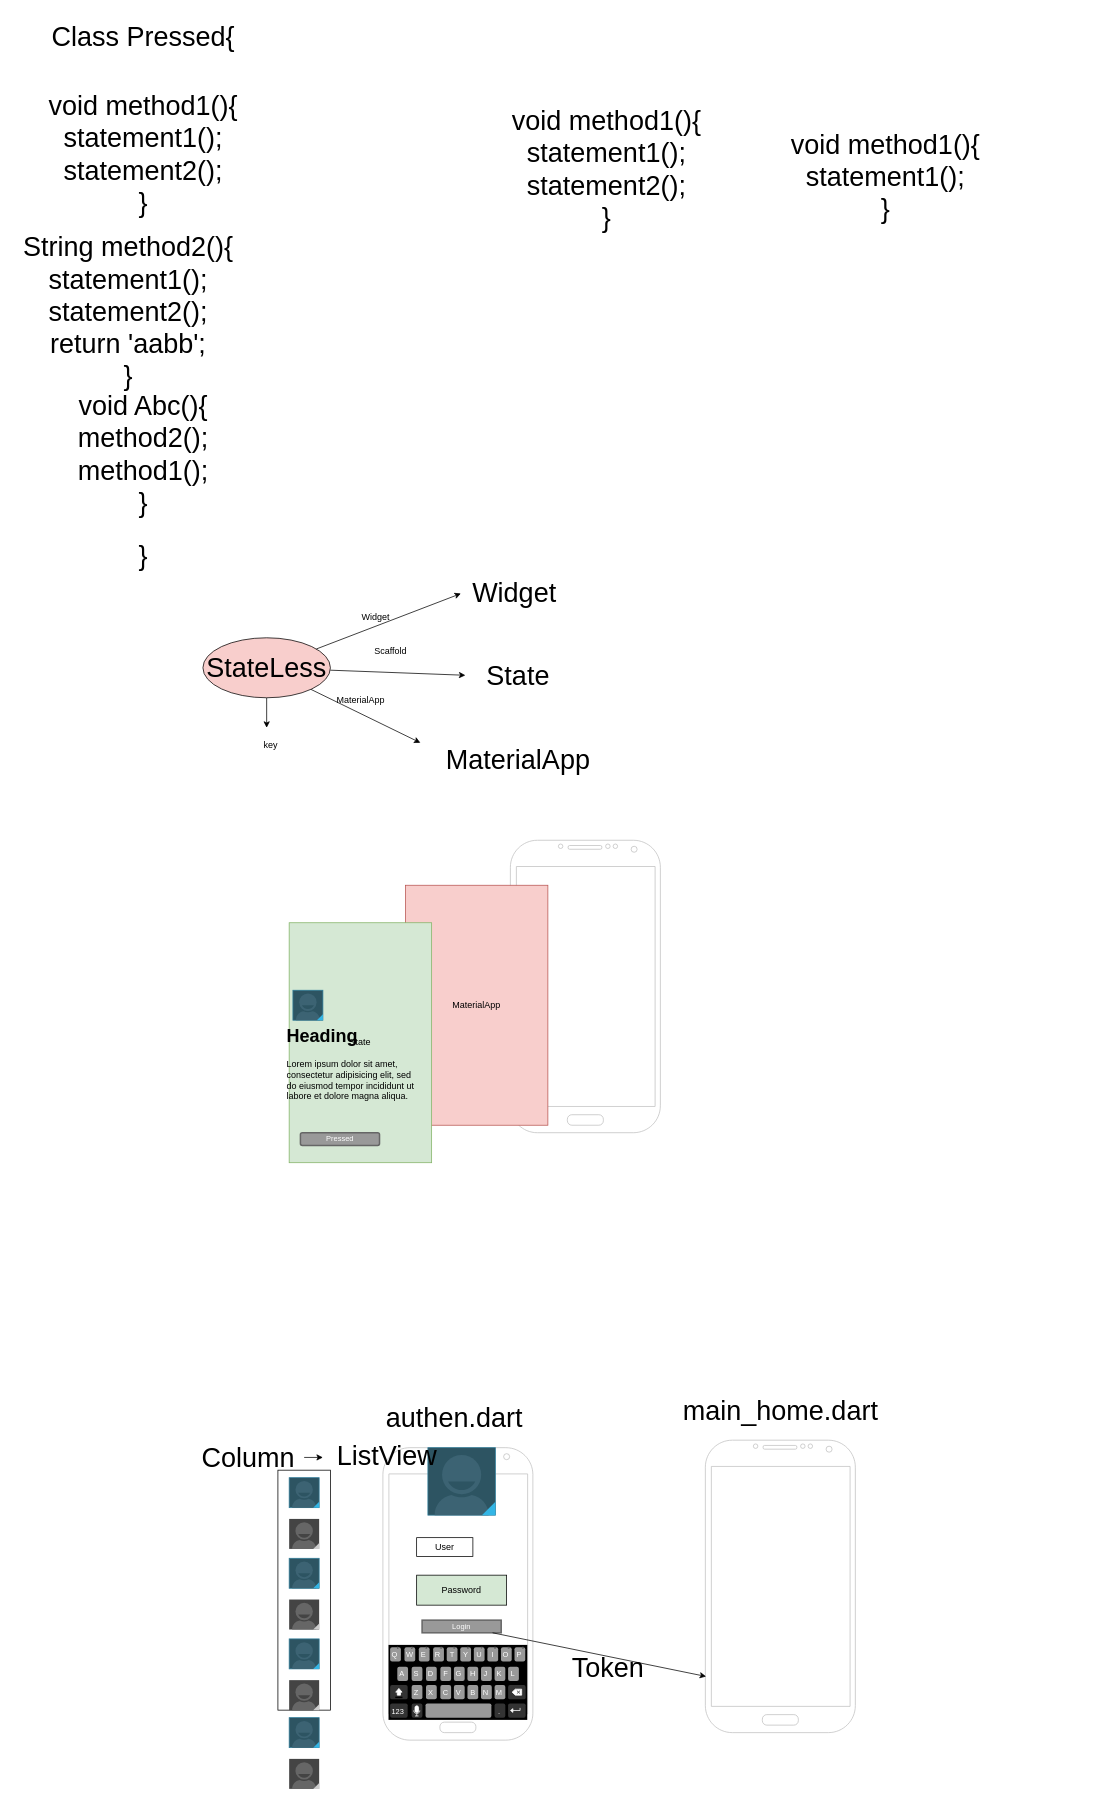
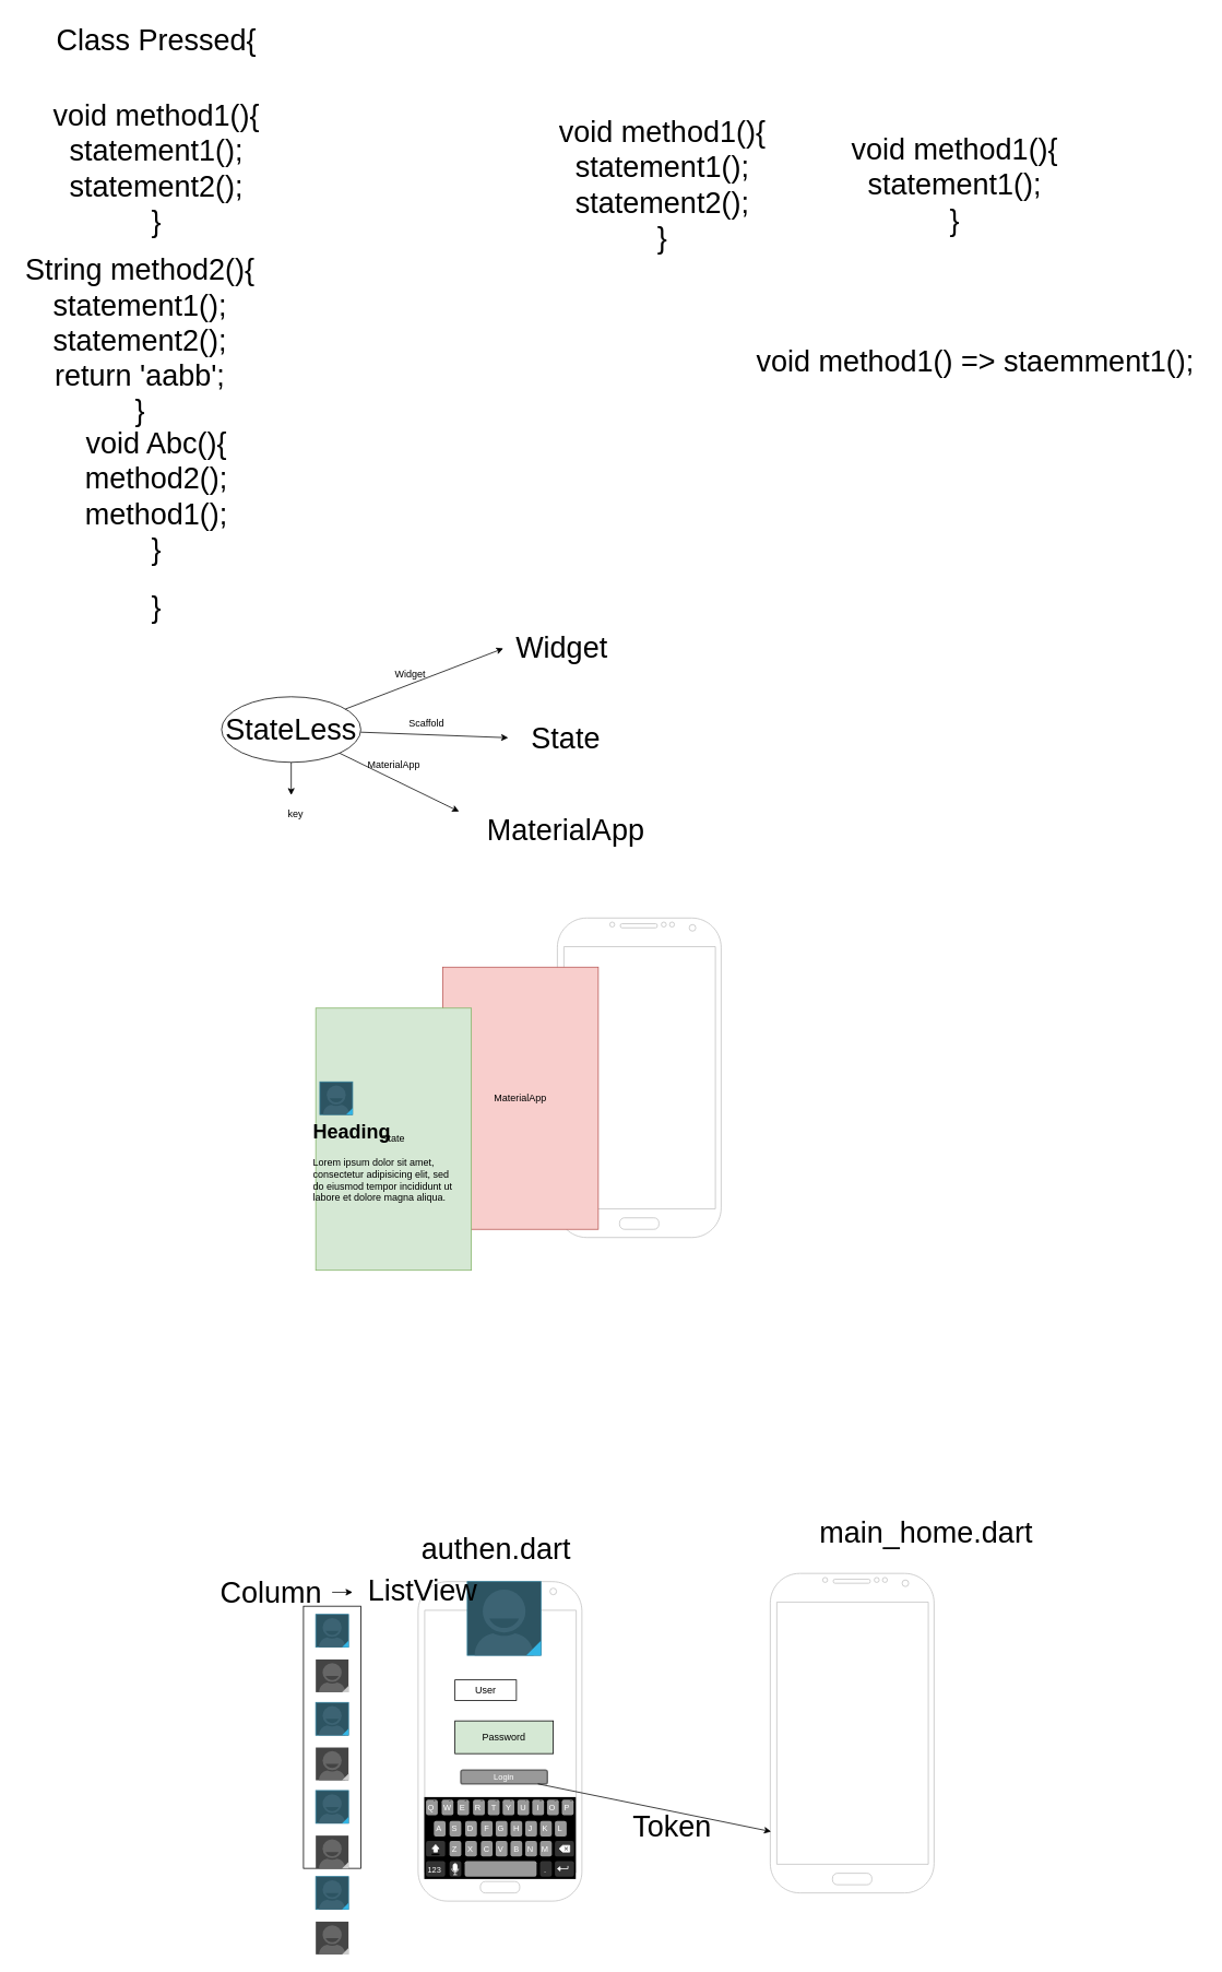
- <mxCell id="48" value="&lt;font style=&quot;font-size: 36px;&quot;&gt;void method1(){&lt;/font&gt;&lt;div&gt;&lt;font style=&quot;font-size: 36px;&quot;&gt;statement1();&lt;/font&gt;&lt;/div&gt;&lt;div&gt;&lt;font style=&quot;font-size: 36px;&quot;&gt;}&lt;/font&gt;&lt;/div&gt;" style="text;html=1;align=center;verticalAlign=middle;resizable=0;points=[];autosize=1;strokeColor=none;fillColor=none;" vertex="1" parent="1"><mxGeometry x="1040" y="165" width="280" height="140" as="geometry" /></mxCell>
+ <mxCell id="48" value="&lt;font style=&quot;font-size: 36px;&quot;&gt;void method1(){&lt;/font&gt;&lt;div&gt;&lt;font style=&quot;font-size: 36px;&quot;&gt;statement1();&lt;/font&gt;&lt;/div&gt;&lt;div&gt;&lt;font style=&quot;font-size: 36px;&quot;&gt;}&lt;/font&gt;&lt;/div&gt;" style="text;html=1;align=center;verticalAlign=middle;resizable=0;points=[];autosize=1;strokeColor=none;fillColor=none;" vertex="1" parent="1"><mxGeometry x="1025" y="155" width="280" height="140" as="geometry" /></mxCell>
+ <mxCell id="49" value="&lt;font style=&quot;font-size: 36px;&quot;&gt;void method1() =&amp;gt; staemment1();&lt;/font&gt;" style="text;html=1;align=center;verticalAlign=middle;resizable=0;points=[];autosize=1;strokeColor=none;fillColor=none;" vertex="1" parent="1"><mxGeometry x="910" y="410" width="560" height="60" as="geometry" /></mxCell>
- <mxCell id="27" value="Scaffold" style="text;html=1;align=center;verticalAlign=middle;resizable=0;points=[];autosize=1;strokeColor=none;fillColor=none;" vertex="1" parent="1"><mxGeometry x="485" y="853" width="70" height="30" as="geometry" /></mxCell>
+ <mxCell id="27" value="Scaffold" style="text;html=1;align=center;verticalAlign=middle;resizable=0;points=[];autosize=1;strokeColor=none;fillColor=none;" vertex="1" parent="1"><mxGeometry x="485" y="868" width="70" height="30" as="geometry" /></mxCell>
- <mxCell id="24" value="&lt;font style=&quot;font-size: 36px;&quot;&gt;StateLess&lt;/font&gt;" style="ellipse;whiteSpace=wrap;html=1;fillColor=#f8cecc;" vertex="1" parent="1"><mxGeometry x="270" y="850" width="170" height="80" as="geometry" /></mxCell>
+ <mxCell id="24" value="&lt;font style=&quot;font-size: 36px;&quot;&gt;StateLess&lt;/font&gt;" style="ellipse;whiteSpace=wrap;html=1;" vertex="1" parent="1"><mxGeometry x="270" y="850" width="170" height="80" as="geometry" /></mxCell>
- <mxCell id="17" value="Pressed" style="rounded=1;html=1;shadow=0;dashed=0;whiteSpace=wrap;fontSize=10;fillColor=#999999;align=center;strokeColor=#666666;fontColor=#ffffff;strokeWidth=2;" vertex="1" parent="1"><mxGeometry x="400" y="1510" width="105.5" height="16.88" as="geometry" /></mxCell>
- <mxCell id="5" value="&lt;font style=&quot;font-size: 36px;&quot;&gt;main_home.dart&lt;/font&gt;" style="text;html=1;align=center;verticalAlign=middle;resizable=0;points=[];autosize=1;strokeColor=none;fillColor=none;" vertex="1" parent="1"><mxGeometry x="900" y="1850" width="280" height="60" as="geometry" /></mxCell>
+ <mxCell id="5" value="&lt;font style=&quot;font-size: 36px;&quot;&gt;main_home.dart&lt;/font&gt;" style="text;html=1;align=center;verticalAlign=middle;resizable=0;points=[];autosize=1;strokeColor=none;fillColor=none;" vertex="1" parent="1"><mxGeometry x="990" y="1840" width="280" height="60" as="geometry" /></mxCell>
- <mxCell id="9" value="Login" style="html=1;shadow=0;dashed=0;whiteSpace=wrap;fontSize=10;fillColor=#999999;align=center;strokeColor=#666666;fontColor=#ffffff;strokeWidth=2;rounded=0;" vertex="1" parent="1"><mxGeometry x="562.25" y="2160" width="105.5" height="16.88" as="geometry" /></mxCell>
+ <mxCell id="9" value="Login" style="rounded=1;html=1;shadow=0;dashed=0;whiteSpace=wrap;fontSize=10;fillColor=#999999;align=center;strokeColor=#666666;fontColor=#ffffff;strokeWidth=2;" vertex="1" parent="1"><mxGeometry x="562.25" y="2160" width="105.5" height="16.88" as="geometry" /></mxCell>
- <mxCell id="11" value="&lt;font style=&quot;font-size: 36px;&quot;&gt;Token&lt;/font&gt;" style="text;html=1;align=center;verticalAlign=middle;resizable=0;points=[];autosize=1;strokeColor=none;fillColor=none;" vertex="1" parent="1"><mxGeometry x="750" y="2193" width="120" height="60" as="geometry" /></mxCell>
+ <mxCell id="11" value="&lt;font style=&quot;font-size: 36px;&quot;&gt;Token&lt;/font&gt;" style="text;html=1;align=center;verticalAlign=middle;resizable=0;points=[];autosize=1;strokeColor=none;fillColor=none;" vertex="1" parent="1"><mxGeometry x="760" y="2198" width="120" height="60" as="geometry" /></mxCell>
